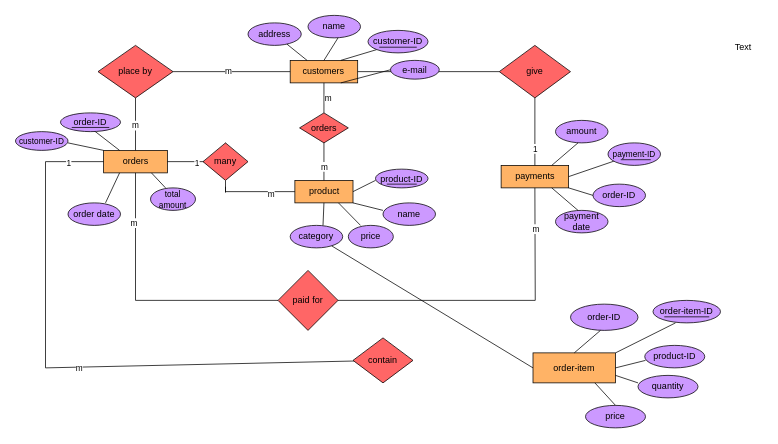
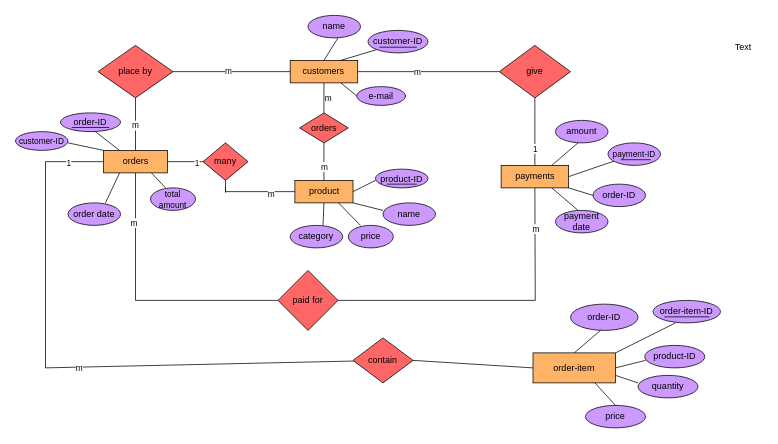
- <mxCell id="64" value="address" style="ellipse;whiteSpace=wrap;html=1;fillColor=#CC99FF;" parent="1" vertex="1"><mxGeometry x="330" y="30" width="71" height="30" as="geometry" /></mxCell>
- <mxCell id="63" value="" style="endArrow=none;html=1;rounded=0;exitX=0.25;exitY=0;exitDx=0;exitDy=0;" parent="1" source="2" target="64" edge="1"><mxGeometry width="50" height="50" relative="1" as="geometry"><mxPoint x="460" y="330" as="sourcePoint" /><mxPoint x="409" y="50" as="targetPoint" /></mxGeometry></mxCell>
- <mxCell id="65" value="e-mail" style="ellipse;whiteSpace=wrap;html=1;fillColor=#CC99FF;" parent="1" vertex="1"><mxGeometry x="520" y="80" width="65" height="25" as="geometry" /></mxCell>
+ <mxCell id="65" value="e-mail" style="ellipse;whiteSpace=wrap;html=1;fillColor=#CC99FF;" parent="1" vertex="1"><mxGeometry x="475" y="115" width="65" height="25" as="geometry" /></mxCell>
- <mxCell id="41" value="" style="endArrow=none;html=1;rounded=0;exitX=0;exitY=0.5;exitDx=0;exitDy=0;" parent="1" source="40" target="56" edge="1"><mxGeometry width="50" height="50" relative="1" as="geometry"><mxPoint x="460" y="330" as="sourcePoint" /><mxPoint x="510" y="280" as="targetPoint" /></mxGeometry></mxCell>
+ <mxCell id="41" value="" style="endArrow=none;html=1;rounded=0;entryX=1;entryY=0.5;entryDx=0;entryDy=0;exitX=0;exitY=0.5;exitDx=0;exitDy=0;" parent="1" source="40" target="39" edge="1"><mxGeometry width="50" height="50" relative="1" as="geometry"><mxPoint x="460" y="330" as="sourcePoint" /><mxPoint x="510" y="280" as="targetPoint" /></mxGeometry></mxCell>
